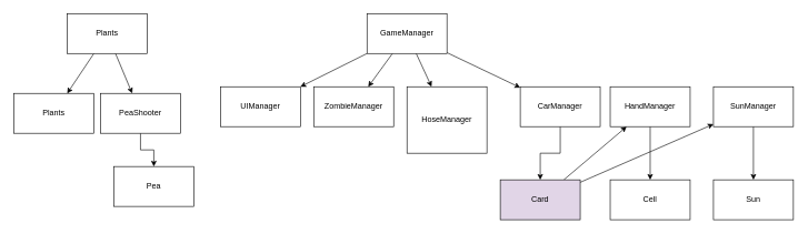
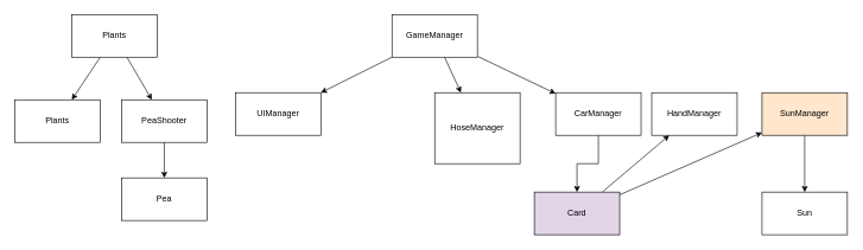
- <mxCell id="10" value="" style="rounded=0;orthogonalLoop=1;jettySize=auto;html=1;" edge="1" parent="1" source="13" target="15"><mxGeometry relative="1" as="geometry" /></mxCell>
- <mxCell id="15" value="ZombieManager" style="rounded=0;whiteSpace=wrap;html=1;" vertex="1" parent="1"><mxGeometry x="470" y="130" width="120" height="60" as="geometry" /></mxCell>
- <mxCell id="25" value="SunManager" style="whiteSpace=wrap;html=1;rounded=0;" vertex="1" parent="1"><mxGeometry x="1070" y="130" width="120" height="60" as="geometry" /></mxCell>
+ <mxCell id="25" value="SunManager" style="whiteSpace=wrap;html=1;rounded=0;fillColor=#ffe6cc;" vertex="1" parent="1"><mxGeometry x="1070" y="130" width="120" height="60" as="geometry" /></mxCell>
- <mxCell id="7" value="PeaShooter" style="rounded=0;whiteSpace=wrap;html=1;" vertex="1" parent="1"><mxGeometry x="150" y="140" width="120" height="60" as="geometry" /></mxCell>
+ <mxCell id="7" value="PeaShooter" style="rounded=0;whiteSpace=wrap;html=1;" vertex="1" parent="1"><mxGeometry x="170" y="140" width="120" height="60" as="geometry" /></mxCell>
- <mxCell id="22" value="" style="edgeStyle=orthogonalEdgeStyle;rounded=0;orthogonalLoop=1;jettySize=auto;html=1;" edge="1" parent="1" source="23" target="26"><mxGeometry relative="1" as="geometry" /></mxCell>
- <mxCell id="26" value="Cell" style="whiteSpace=wrap;html=1;rounded=0;" vertex="1" parent="1"><mxGeometry x="915" y="270" width="120" height="60" as="geometry" /></mxCell>
